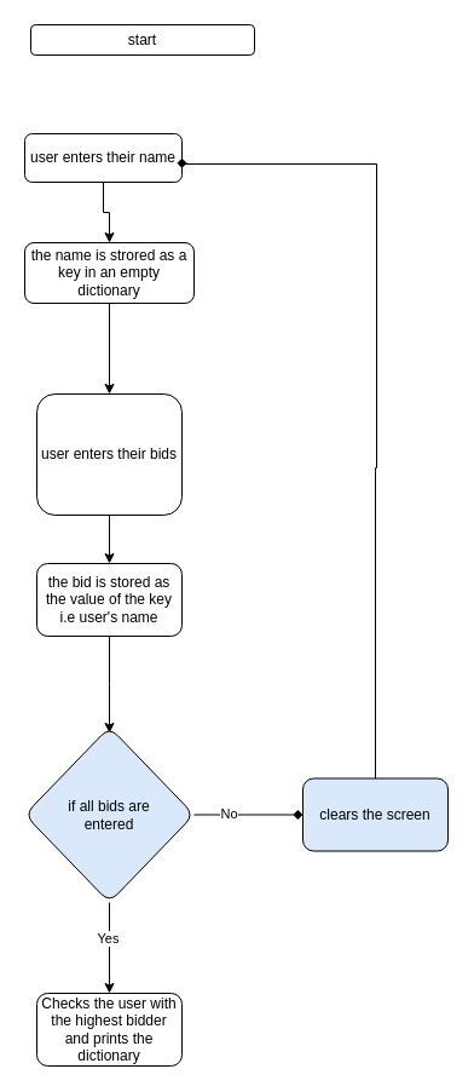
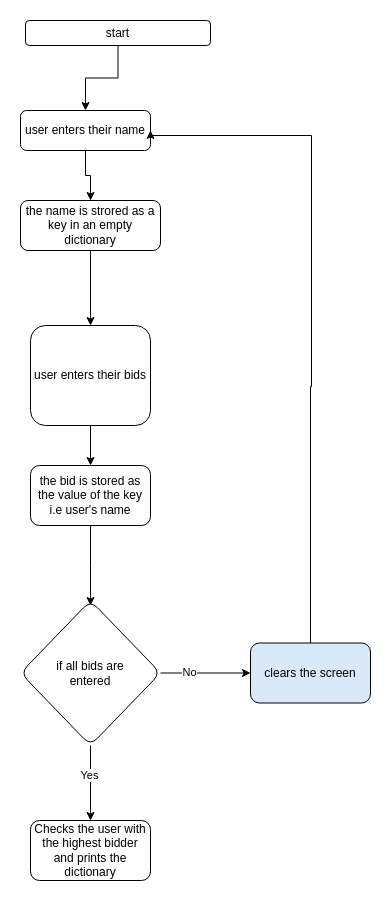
+ <mxCell id="2" style="edgeStyle=orthogonalEdgeStyle;rounded=0;orthogonalLoop=1;jettySize=auto;html=1;entryX=0.5;entryY=0;entryDx=0;entryDy=0;" edge="1" parent="1" source="3" target="4"><mxGeometry relative="1" as="geometry" /></mxCell>
- <mxCell id="18" style="edgeStyle=orthogonalEdgeStyle;rounded=0;orthogonalLoop=1;jettySize=auto;html=1;entryX=1;entryY=0.5;entryDx=0;entryDy=0;endArrow=diamond;" edge="1" parent="1" source="19" target="4"><mxGeometry relative="1" as="geometry"><mxPoint x="310" y="130" as="targetPoint" /><Array as="points"><mxPoint x="310" y="386" /><mxPoint x="311" y="386" /><mxPoint x="311" y="135" /></Array></mxGeometry></mxCell>
+ <mxCell id="18" style="edgeStyle=orthogonalEdgeStyle;rounded=0;orthogonalLoop=1;jettySize=auto;html=1;entryX=1;entryY=0.5;entryDx=0;entryDy=0;" edge="1" parent="1" source="19" target="4"><mxGeometry relative="1" as="geometry"><mxPoint x="310" y="130" as="targetPoint" /><Array as="points"><mxPoint x="310" y="386" /><mxPoint x="311" y="386" /><mxPoint x="311" y="135" /></Array></mxGeometry></mxCell>
- <mxCell id="16" value="if all bids are&lt;div&gt;entered&lt;/div&gt;" style="rhombus;whiteSpace=wrap;html=1;rounded=1;glass=0;strokeWidth=1;shadow=0;fillColor=#dae8fc;" vertex="1" parent="1"><mxGeometry x="20" y="600" width="140" height="145" as="geometry" /></mxCell>
+ <mxCell id="16" value="if all bids are&lt;div&gt;entered&lt;/div&gt;" style="rhombus;whiteSpace=wrap;html=1;rounded=1;glass=0;strokeWidth=1;shadow=0;" vertex="1" parent="1"><mxGeometry x="20" y="600" width="140" height="145" as="geometry" /></mxCell>
- <mxCell id="14" value="" style="edgeStyle=orthogonalEdgeStyle;rounded=0;orthogonalLoop=1;jettySize=auto;html=1;endArrow=diamond;" edge="1" parent="1" source="16" target="19"><mxGeometry relative="1" as="geometry" /></mxCell>
+ <mxCell id="14" value="" style="edgeStyle=orthogonalEdgeStyle;rounded=0;orthogonalLoop=1;jettySize=auto;html=1;" edge="1" parent="1" source="16" target="19"><mxGeometry relative="1" as="geometry" /></mxCell>
